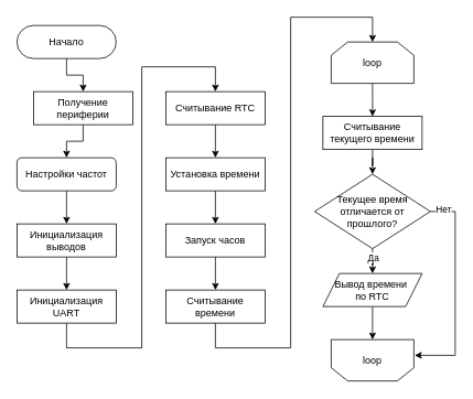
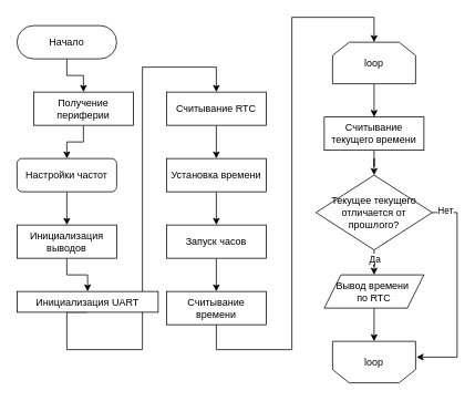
- <mxCell id="28" value="Текущее время отличается от прошлого?" style="rhombus;whiteSpace=wrap;html=1;" vertex="1" parent="1"><mxGeometry x="380" y="210" width="140" height="90" as="geometry" /></mxCell>
+ <mxCell id="28" value="Текущее текущего отличается от прошлого?" style="rhombus;whiteSpace=wrap;html=1;" vertex="1" parent="1"><mxGeometry x="380" y="210" width="140" height="90" as="geometry" /></mxCell>
- <mxCell id="9" value="Инициализация UART" style="rounded=0;whiteSpace=wrap;html=1;" parent="1" vertex="1"><mxGeometry x="20" y="350" width="120" height="40" as="geometry" /></mxCell>
+ <mxCell id="9" value="Инициализация UART" style="rounded=0;whiteSpace=wrap;html=1;" parent="1" vertex="1"><mxGeometry x="20" y="350" width="170" height="25" as="geometry" /></mxCell>
